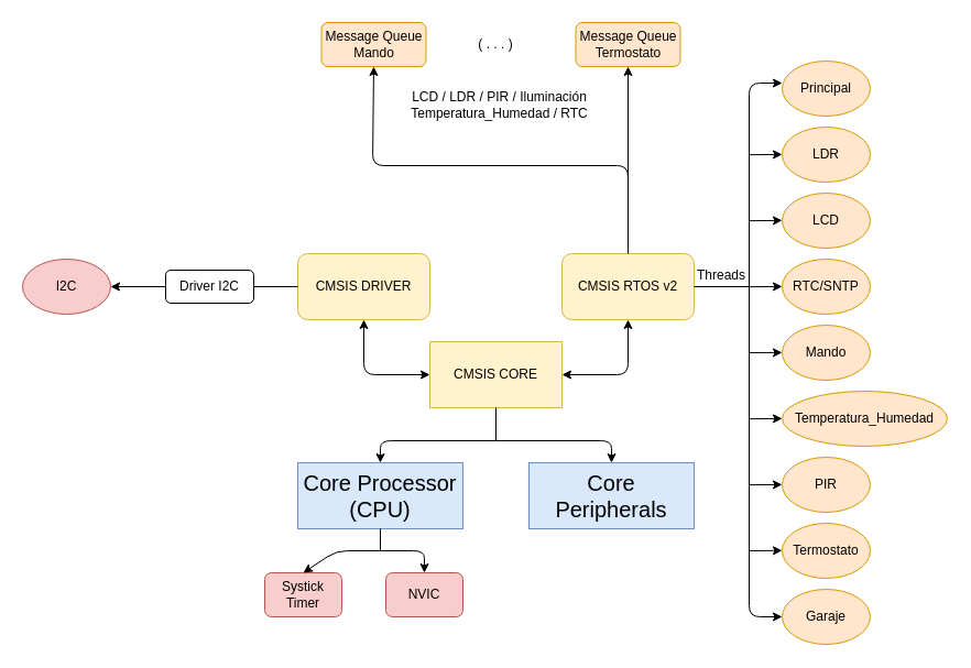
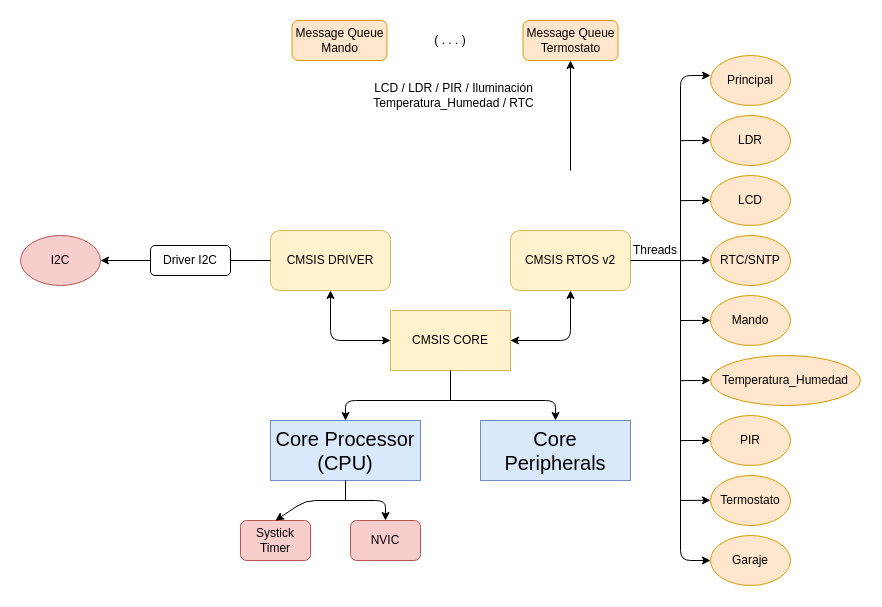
- <mxCell id="43" value="" style="endArrow=classic;html=1;entryX=0.5;entryY=1;entryDx=0;entryDy=0;exitX=0.5;exitY=0;exitDx=0;exitDy=0;" parent="1" source="5" target="42" edge="1"><mxGeometry width="50" height="50" relative="1" as="geometry"><mxPoint x="567.5" y="230" as="sourcePoint" /><mxPoint x="617.5" y="180" as="targetPoint" /><Array as="points"><mxPoint x="570" y="150" /><mxPoint x="338" y="150" /></Array></mxGeometry></mxCell>
